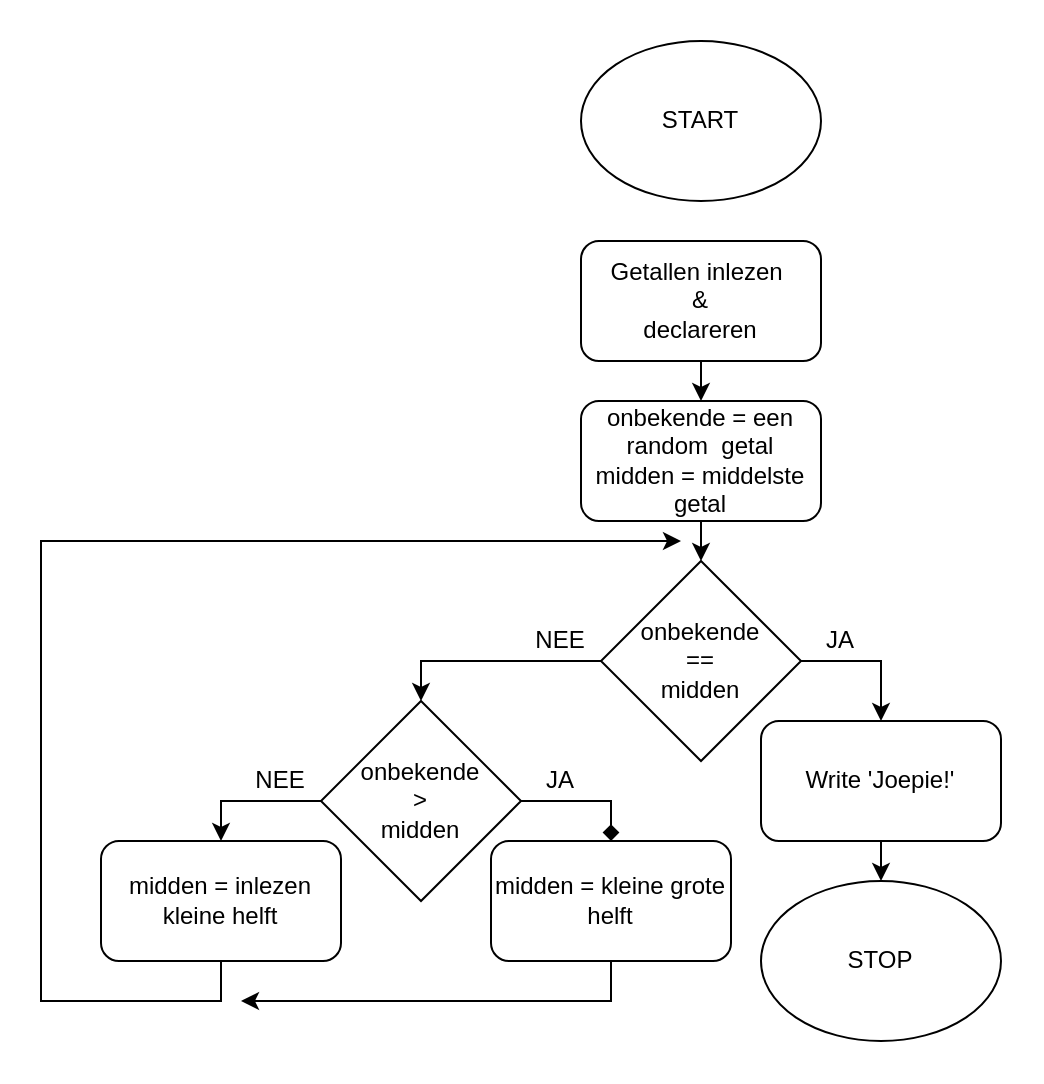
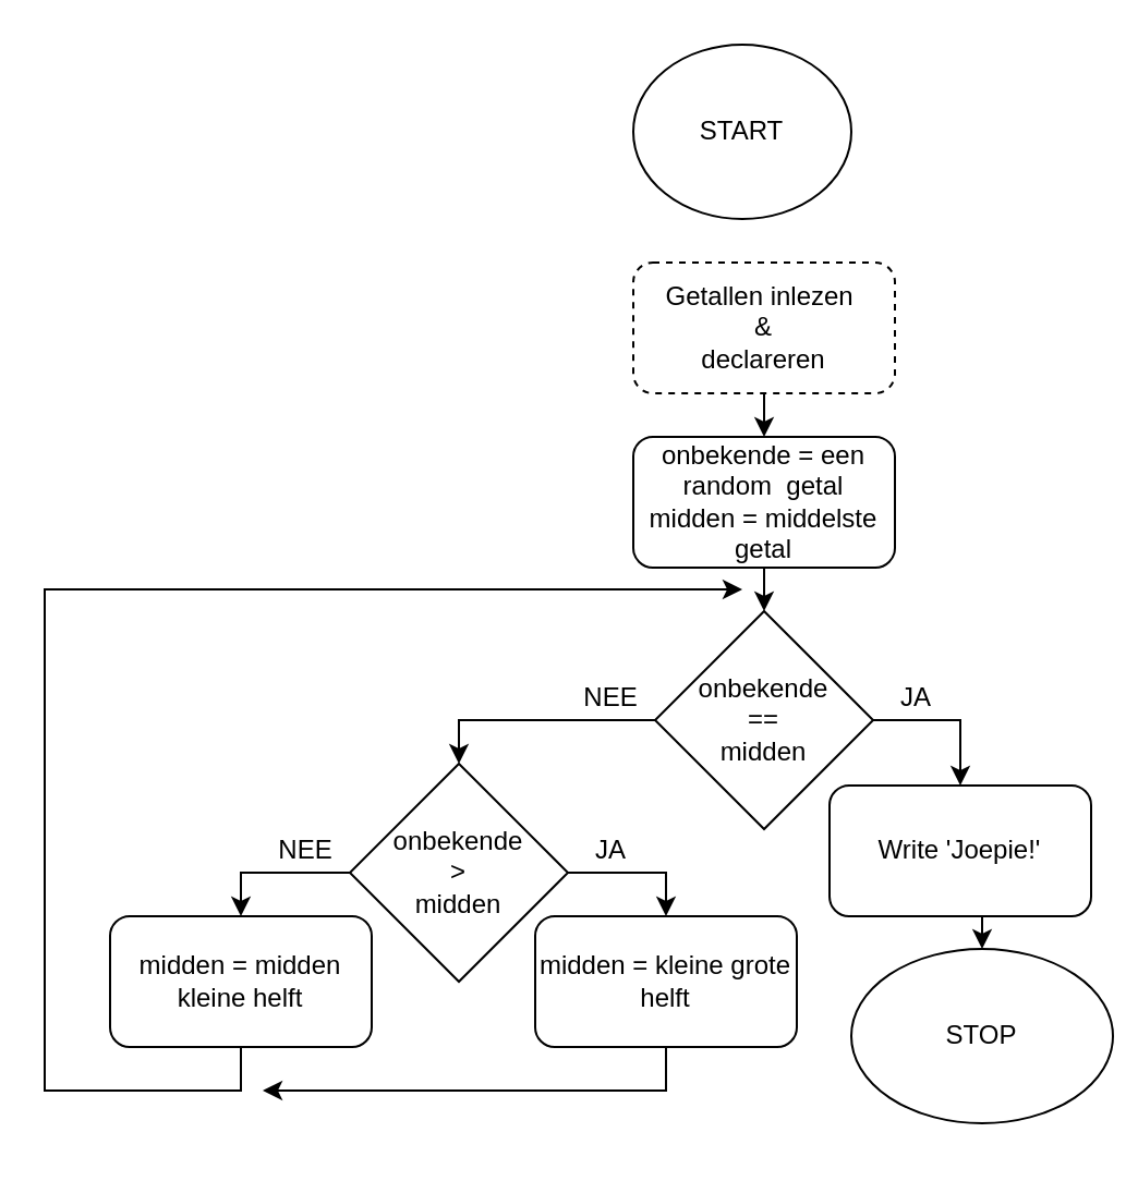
- <mxCell id="2" value="START" style="ellipse;whiteSpace=wrap;html=1;" vertex="1" parent="1"><mxGeometry x="290" y="20" width="120" height="80" as="geometry" /></mxCell>
+ <mxCell id="2" value="START" style="ellipse;whiteSpace=wrap;html=1;" vertex="1" parent="1"><mxGeometry x="290" y="20" width="100" height="80" as="geometry" /></mxCell>
- <mxCell id="4" value="Getallen inlezen&amp;nbsp;&lt;br&gt;&amp;amp;&lt;br&gt;declareren" style="rounded=1;whiteSpace=wrap;html=1;" vertex="1" parent="1"><mxGeometry x="290" y="120" width="120" height="60" as="geometry" /></mxCell>
+ <mxCell id="4" value="Getallen inlezen&amp;nbsp;&lt;br&gt;&amp;amp;&lt;br&gt;declareren" style="rounded=1;whiteSpace=wrap;html=1;dashed=1;" vertex="1" parent="1"><mxGeometry x="290" y="120" width="120" height="60" as="geometry" /></mxCell>
- <mxCell id="14" style="edgeStyle=orthogonalEdgeStyle;rounded=0;orthogonalLoop=1;jettySize=auto;html=1;exitX=1;exitY=0.5;exitDx=0;exitDy=0;entryX=0.5;entryY=0;entryDx=0;entryDy=0;endArrow=diamond;" edge="1" parent="1" source="15" target="19"><mxGeometry relative="1" as="geometry" /></mxCell>
+ <mxCell id="14" style="edgeStyle=orthogonalEdgeStyle;rounded=0;orthogonalLoop=1;jettySize=auto;html=1;exitX=1;exitY=0.5;exitDx=0;exitDy=0;entryX=0.5;entryY=0;entryDx=0;entryDy=0;" edge="1" parent="1" source="15" target="19"><mxGeometry relative="1" as="geometry" /></mxCell>
- <mxCell id="17" value="midden = inlezen kleine helft" style="rounded=1;whiteSpace=wrap;html=1;" vertex="1" parent="1"><mxGeometry x="50" y="420" width="120" height="60" as="geometry" /></mxCell>
+ <mxCell id="17" value="midden = midden kleine helft" style="rounded=1;whiteSpace=wrap;html=1;" vertex="1" parent="1"><mxGeometry x="50" y="420" width="120" height="60" as="geometry" /></mxCell>
- <mxCell id="12" value="STOP" style="ellipse;whiteSpace=wrap;html=1;" vertex="1" parent="1"><mxGeometry x="380" y="440" width="120" height="80" as="geometry" /></mxCell>
+ <mxCell id="12" value="STOP" style="ellipse;whiteSpace=wrap;html=1;" vertex="1" parent="1"><mxGeometry x="390" y="435" width="120" height="80" as="geometry" /></mxCell>
